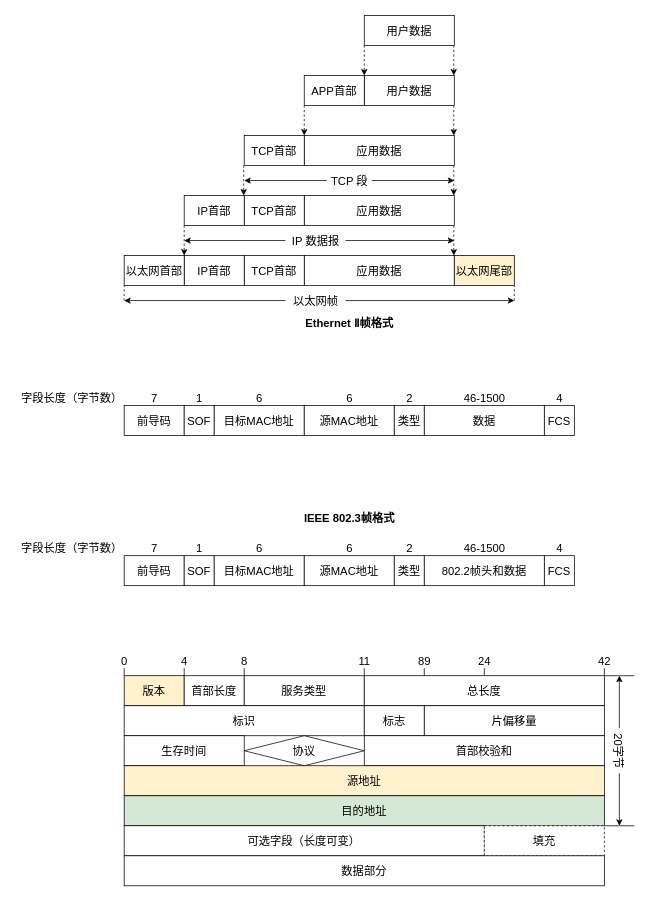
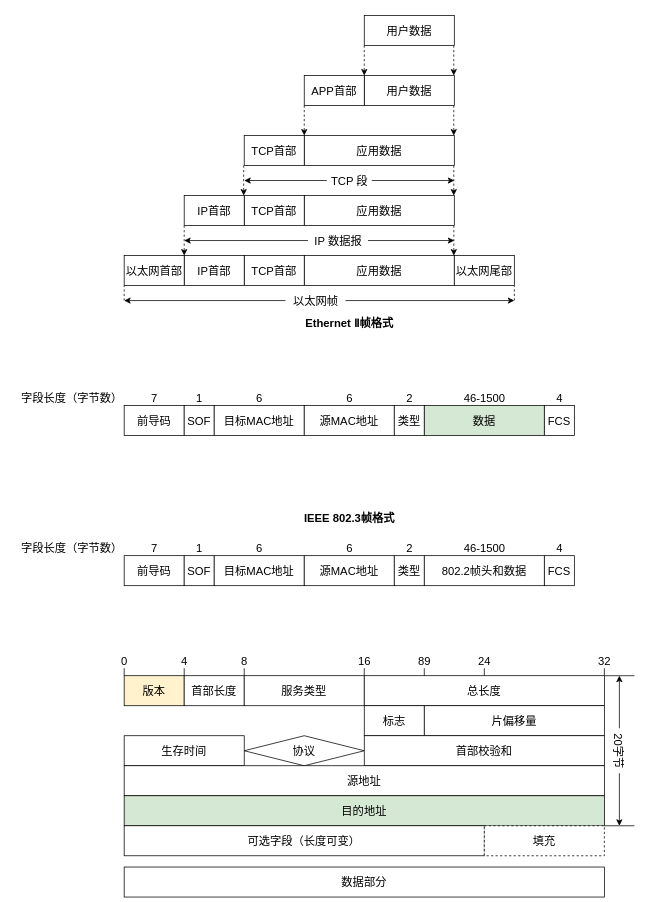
- <mxCell id="27" value="IP 数据报" style="text;html=1;align=center;verticalAlign=middle;resizable=0;points=[];autosize=1;strokeColor=none;fillColor=none;fontSize=15;" vertex="1" parent="1"><mxGeometry x="380" y="310" width="80" height="20" as="geometry" /></mxCell>
+ <mxCell id="27" value="IP 数据报" style="text;html=1;align=center;verticalAlign=middle;resizable=0;points=[];autosize=1;strokeColor=none;fillColor=none;fontSize=15;" vertex="1" parent="1"><mxGeometry x="410" y="310" width="80" height="20" as="geometry" /></mxCell>
- <mxCell id="23" value="以太网尾部" style="rounded=0;whiteSpace=wrap;html=1;fontSize=15;fillColor=#fff2cc;" vertex="1" parent="1"><mxGeometry x="605" y="340" width="80" height="40" as="geometry" /></mxCell>
+ <mxCell id="23" value="以太网尾部" style="rounded=0;whiteSpace=wrap;html=1;fontSize=15;" vertex="1" parent="1"><mxGeometry x="605" y="340" width="80" height="40" as="geometry" /></mxCell>
- <mxCell id="39" value="数据" style="rounded=0;whiteSpace=wrap;html=1;fontSize=15;" vertex="1" parent="1"><mxGeometry x="565" y="540" width="160" height="40" as="geometry" /></mxCell>
+ <mxCell id="39" value="数据" style="rounded=0;whiteSpace=wrap;html=1;fontSize=15;fillColor=#d5e8d4;" vertex="1" parent="1"><mxGeometry x="565" y="540" width="160" height="40" as="geometry" /></mxCell>
- <mxCell id="90" value="11" style="text;html=1;align=center;verticalAlign=middle;resizable=0;points=[];autosize=1;strokeColor=none;fillColor=none;fontSize=15;" vertex="1" parent="1"><mxGeometry x="470" y="870" width="30" height="20" as="geometry" /></mxCell>
+ <mxCell id="90" value="16" style="text;html=1;align=center;verticalAlign=middle;resizable=0;points=[];autosize=1;strokeColor=none;fillColor=none;fontSize=15;" vertex="1" parent="1"><mxGeometry x="470" y="870" width="30" height="20" as="geometry" /></mxCell>
- <mxCell id="92" value="42" style="text;html=1;align=center;verticalAlign=middle;resizable=0;points=[];autosize=1;strokeColor=none;fillColor=none;fontSize=15;" vertex="1" parent="1"><mxGeometry x="790" y="870" width="30" height="20" as="geometry" /></mxCell>
+ <mxCell id="92" value="32" style="text;html=1;align=center;verticalAlign=middle;resizable=0;points=[];autosize=1;strokeColor=none;fillColor=none;fontSize=15;" vertex="1" parent="1"><mxGeometry x="790" y="870" width="30" height="20" as="geometry" /></mxCell>
- <mxCell id="70" value="标识" style="rounded=0;whiteSpace=wrap;html=1;fontSize=15;" vertex="1" parent="1"><mxGeometry x="165" y="940" width="320" height="40" as="geometry" /></mxCell>
- <mxCell id="76" value="源地址" style="rounded=0;whiteSpace=wrap;html=1;fontSize=15;fillColor=#fff2cc;" vertex="1" parent="1"><mxGeometry x="165" y="1020" width="640" height="40" as="geometry" /></mxCell>
+ <mxCell id="76" value="源地址" style="rounded=0;whiteSpace=wrap;html=1;fontSize=15;" vertex="1" parent="1"><mxGeometry x="165" y="1020" width="640" height="40" as="geometry" /></mxCell>
- <mxCell id="80" value="数据部分" style="rounded=0;whiteSpace=wrap;html=1;fontSize=15;" vertex="1" parent="1"><mxGeometry x="165" y="1140" width="640" height="40" as="geometry" /></mxCell>
+ <mxCell id="80" value="数据部分" style="rounded=0;whiteSpace=wrap;html=1;fontSize=15;" vertex="1" parent="1"><mxGeometry x="165" y="1155" width="640" height="40" as="geometry" /></mxCell>
